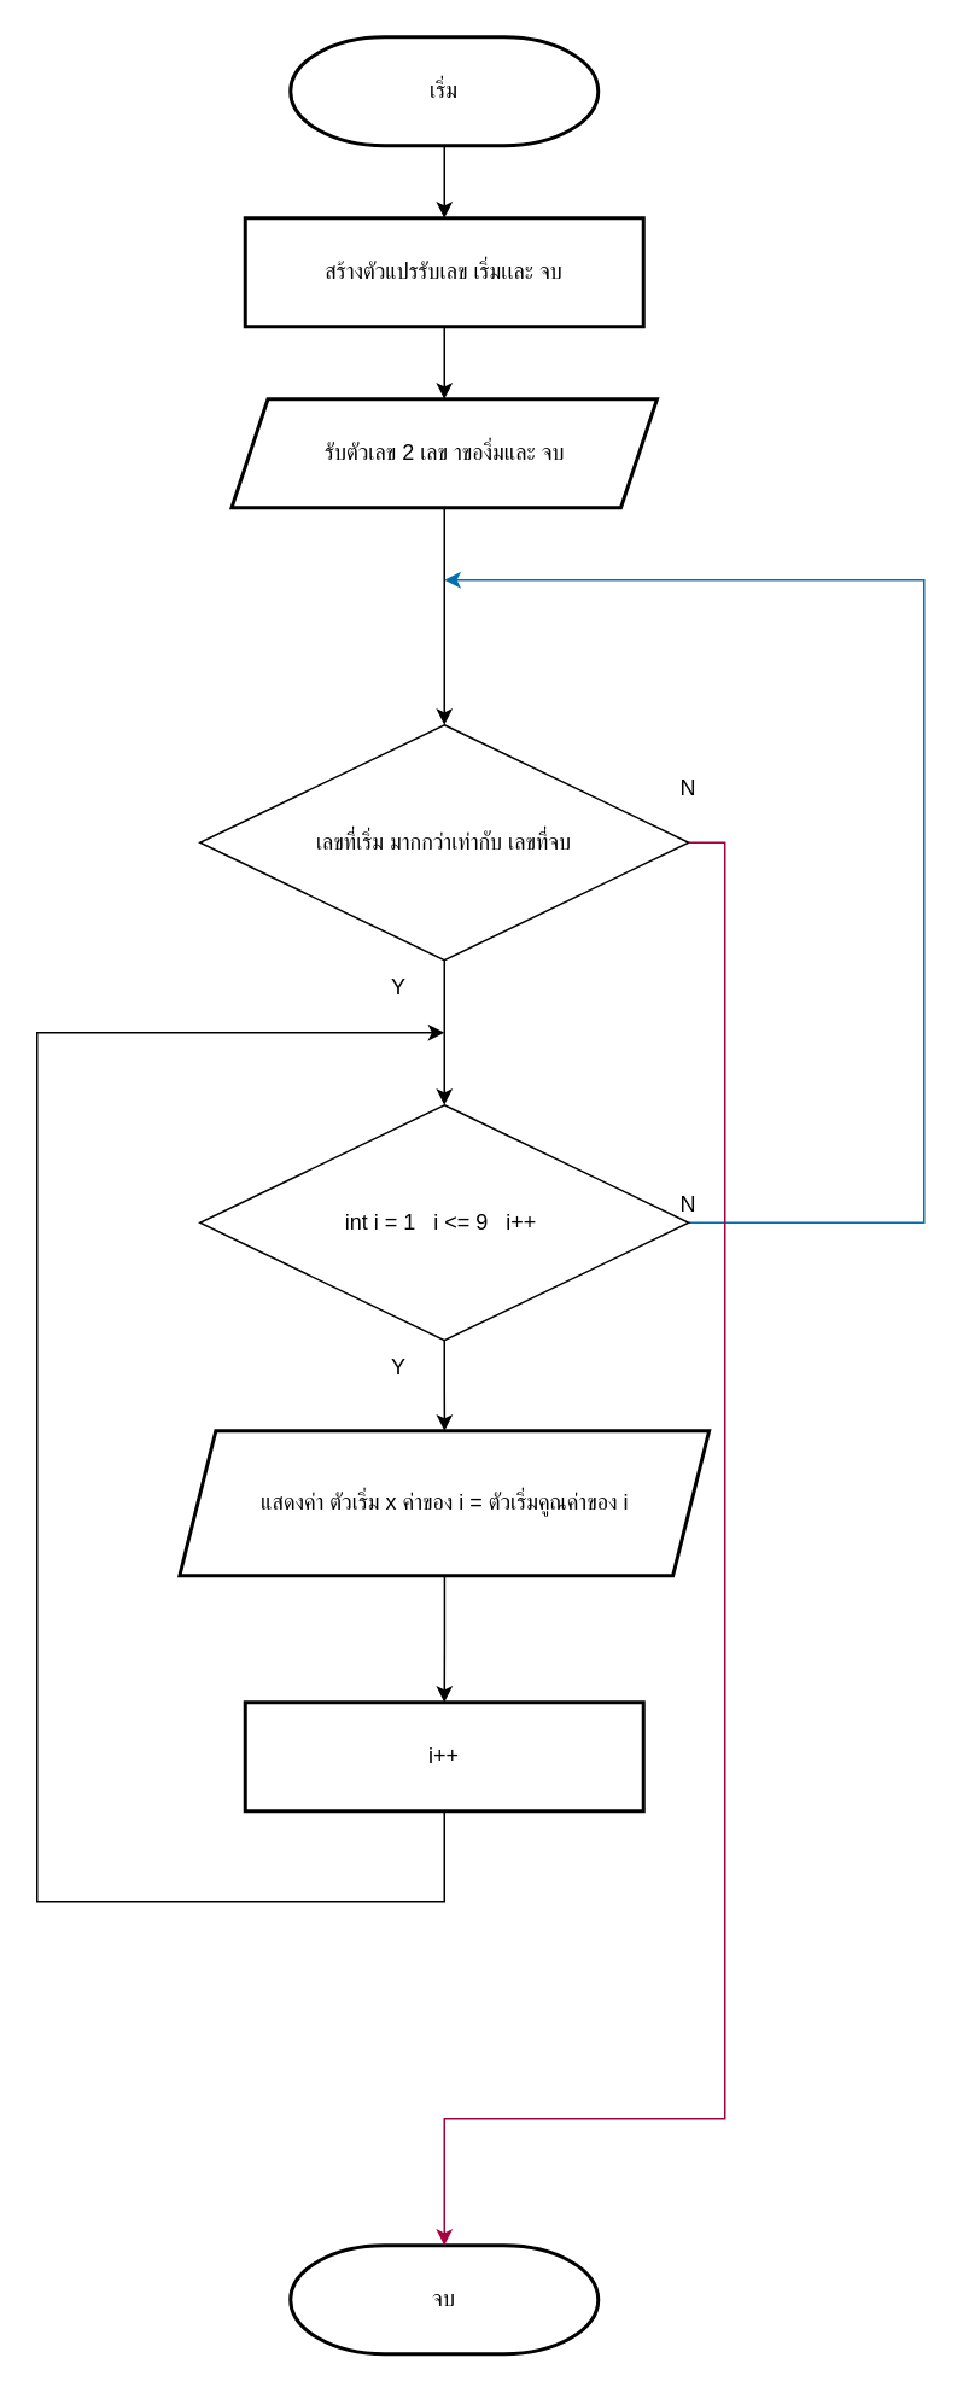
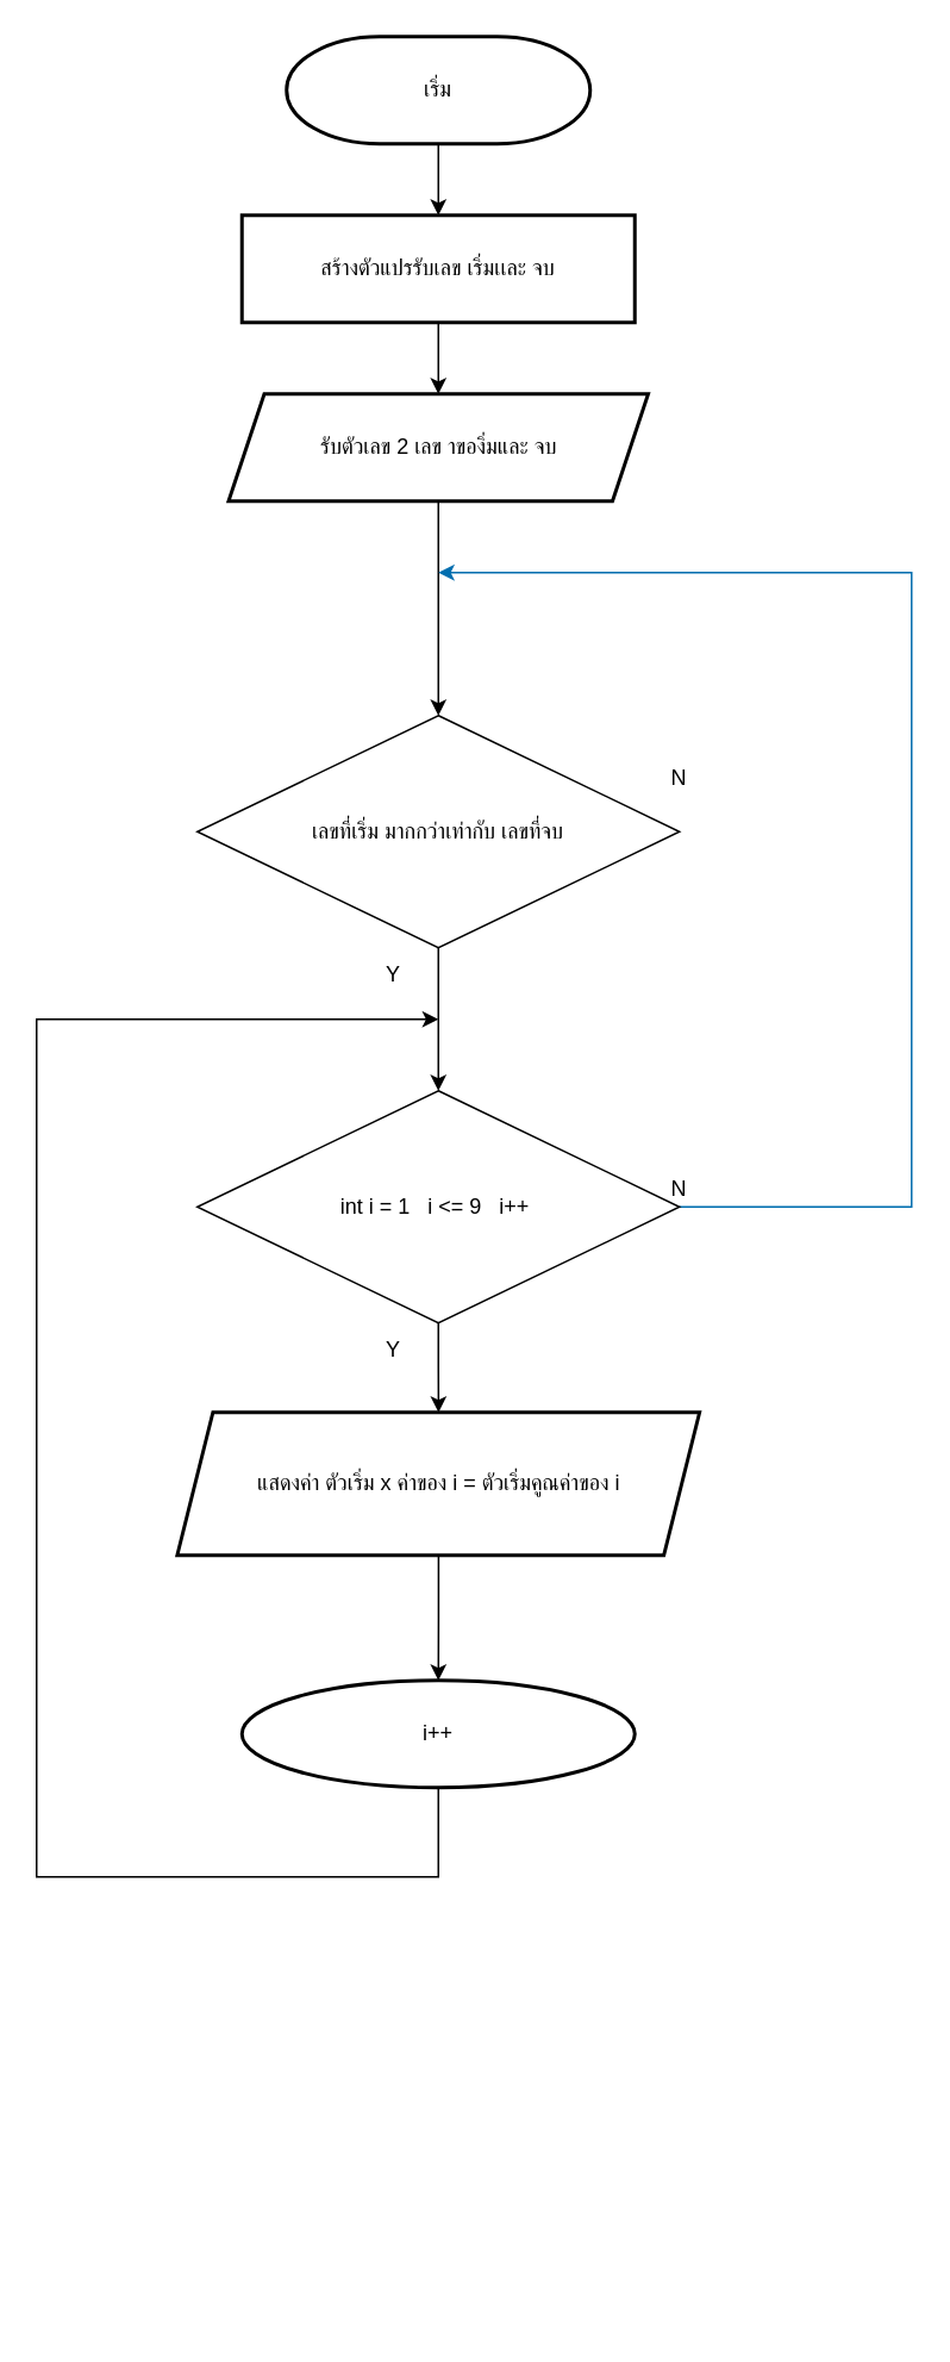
- <mxCell id="20" style="edgeStyle=orthogonalEdgeStyle;rounded=0;orthogonalLoop=1;jettySize=auto;html=1;entryX=0.5;entryY=0;entryDx=0;entryDy=0;entryPerimeter=0;exitX=1;exitY=0.5;exitDx=0;exitDy=0;fillColor=#d80073;strokeColor=#A50040;" edge="1" parent="1" source="9" target="19"><mxGeometry relative="1" as="geometry"><Array as="points"><mxPoint x="400" y="465" /><mxPoint x="400" y="1170" /></Array></mxGeometry></mxCell>
- <mxCell id="16" value="i++" style="whiteSpace=wrap;html=1;strokeWidth=2;" vertex="1" parent="1"><mxGeometry x="135" y="940" width="220" height="60" as="geometry" /></mxCell>
+ <mxCell id="16" value="i++" style="ellipse;whiteSpace=wrap;html=1;strokeWidth=2;" vertex="1" parent="1"><mxGeometry x="135" y="940" width="220" height="60" as="geometry" /></mxCell>
- <mxCell id="19" value="จบ" style="strokeWidth=2;html=1;shape=mxgraph.flowchart.terminator;whiteSpace=wrap;" vertex="1" parent="1"><mxGeometry x="160" y="1240" width="170" height="60" as="geometry" /></mxCell>
